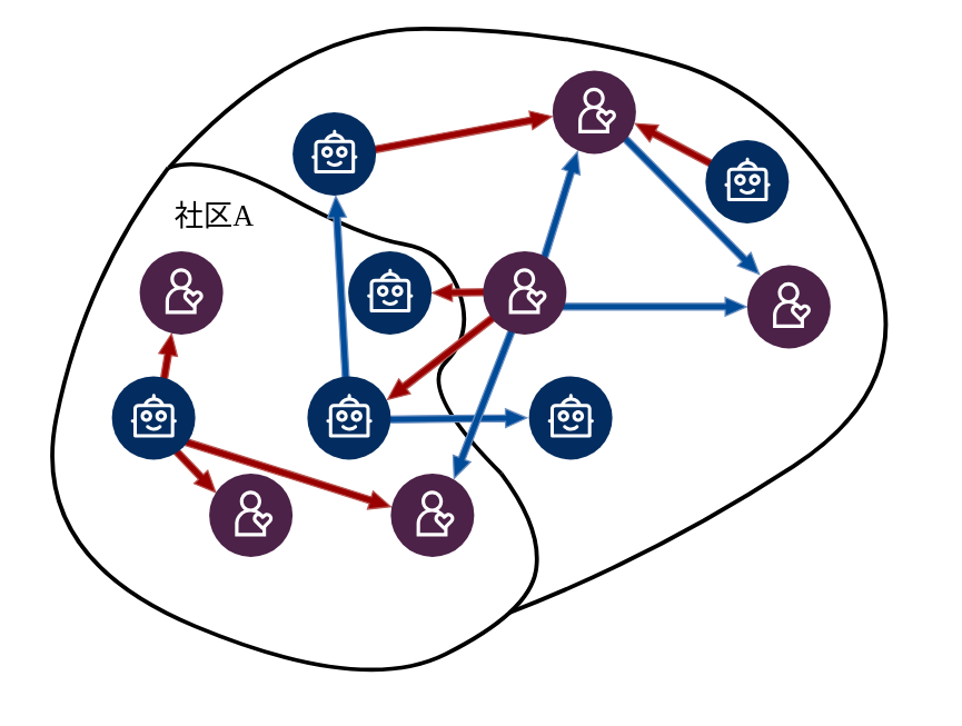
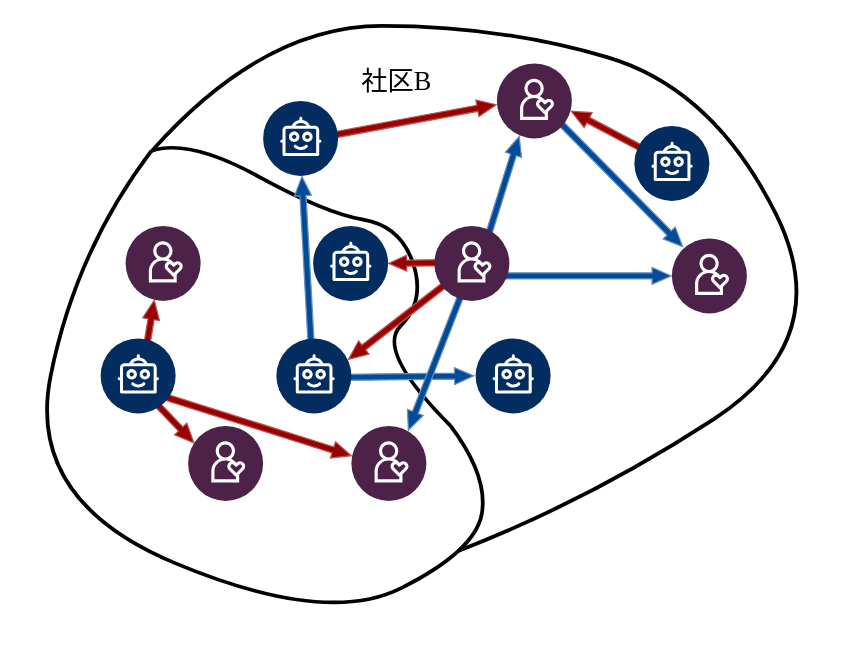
+ <mxCell id="31" value="社区B" style="text;html=1;align=center;verticalAlign=middle;whiteSpace=wrap;rounded=0;fontFamily=Times New Roman;fontSize=21;" vertex="1" parent="1"><mxGeometry x="287" y="50" width="60" height="30" as="geometry" /></mxCell>
- <mxCell id="30" value="社区A" style="text;html=1;align=center;verticalAlign=middle;whiteSpace=wrap;rounded=0;fontFamily=Times New Roman;fontSize=21;" vertex="1" parent="1"><mxGeometry x="124" y="140" width="60" height="30" as="geometry" /></mxCell>
